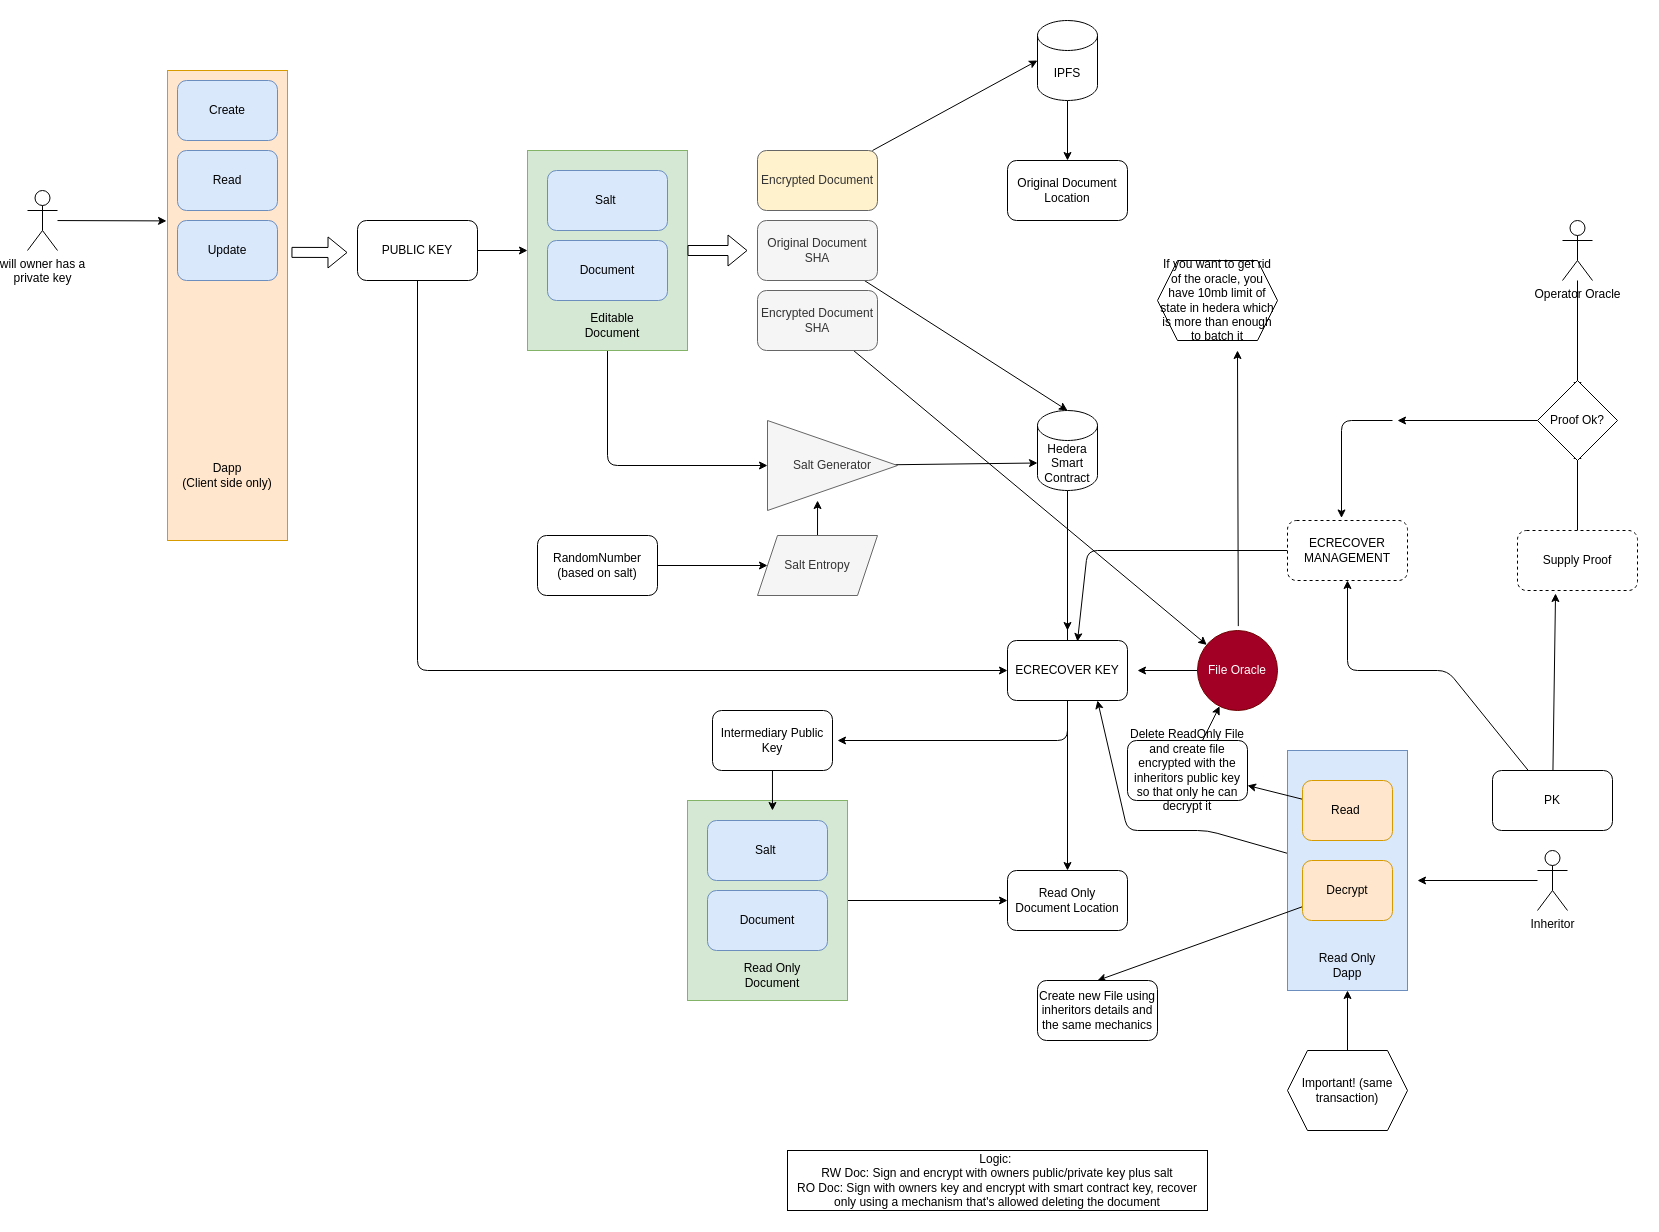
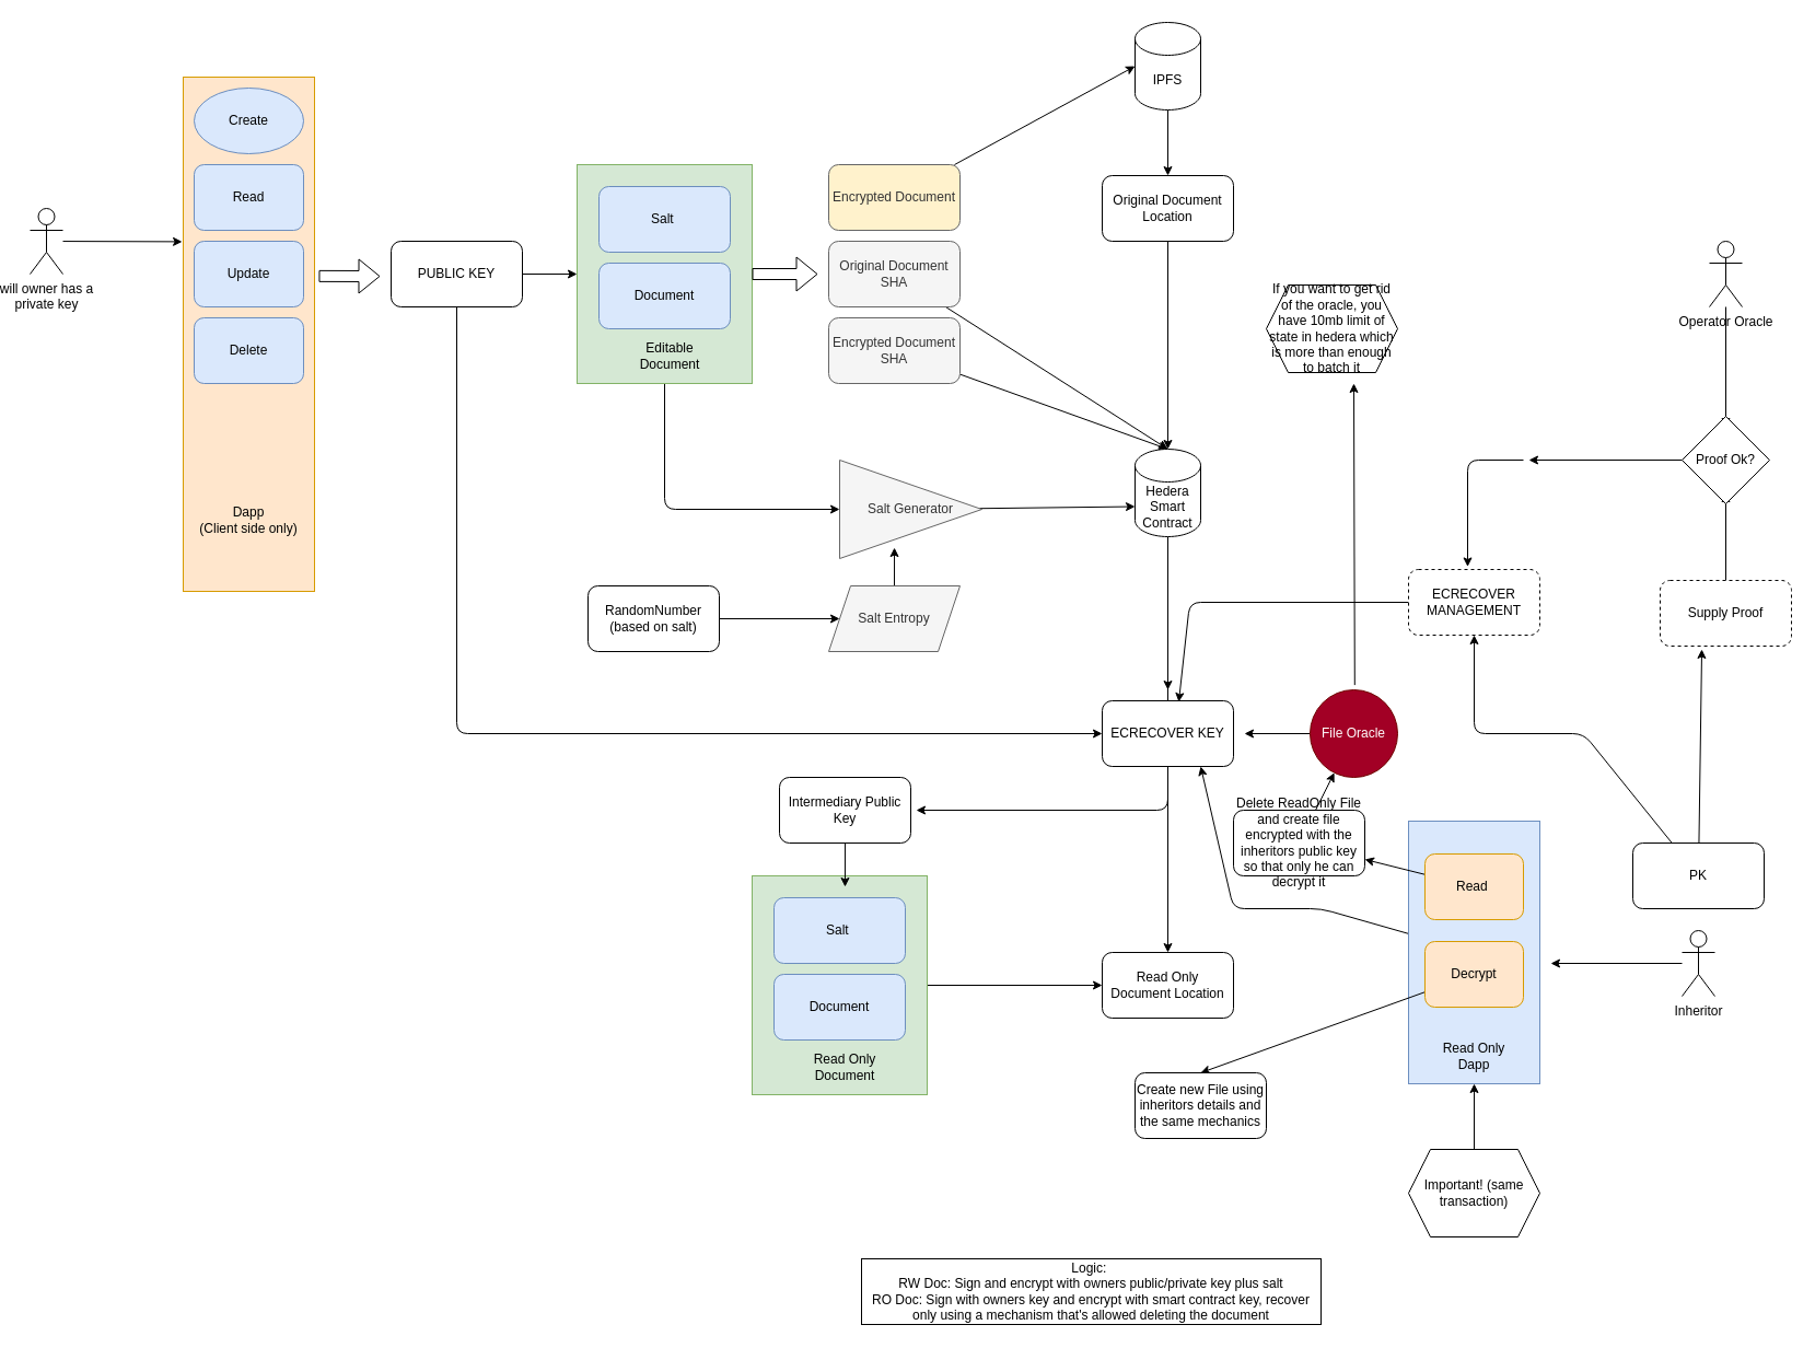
- <mxCell id="5" value="Create" style="rounded=1;whiteSpace=wrap;html=1;fillColor=#dae8fc;strokeColor=#6c8ebf;" parent="1" vertex="1"><mxGeometry x="170" y="80" width="100" height="60" as="geometry" /></mxCell>
+ <mxCell id="5" value="Create" style="ellipse;whiteSpace=wrap;html=1;fillColor=#dae8fc;strokeColor=#6c8ebf;" parent="1" vertex="1"><mxGeometry x="170" y="80" width="100" height="60" as="geometry" /></mxCell>
+ <mxCell id="26" style="edgeStyle=none;html=1;entryX=0.5;entryY=0;entryDx=0;entryDy=0;entryPerimeter=0;" parent="1" source="27" target="30" edge="1"><mxGeometry relative="1" as="geometry" /></mxCell>
+ <mxCell id="8" value="Delete" style="rounded=1;whiteSpace=wrap;html=1;fillColor=#dae8fc;strokeColor=#6c8ebf;" parent="1" vertex="1"><mxGeometry x="170" y="290" width="100" height="60" as="geometry" /></mxCell>
- <mxCell id="22" style="edgeStyle=none;html=1;" parent="1" source="23" target="49" edge="1"><mxGeometry relative="1" as="geometry" /></mxCell>
+ <mxCell id="22" style="edgeStyle=none;html=1;entryX=0.5;entryY=0;entryDx=0;entryDy=0;entryPerimeter=0;" parent="1" source="23" target="30" edge="1"><mxGeometry relative="1" as="geometry" /></mxCell>
